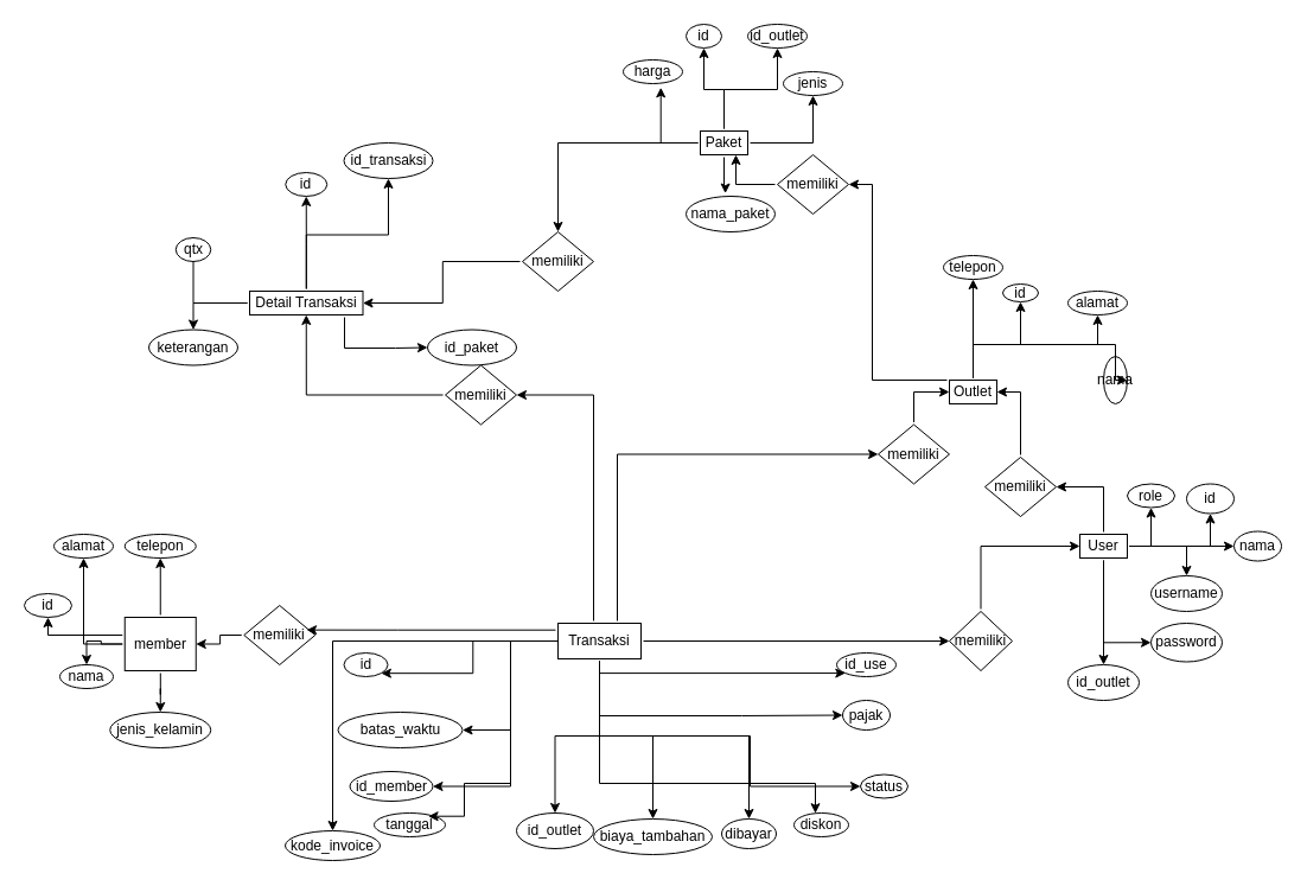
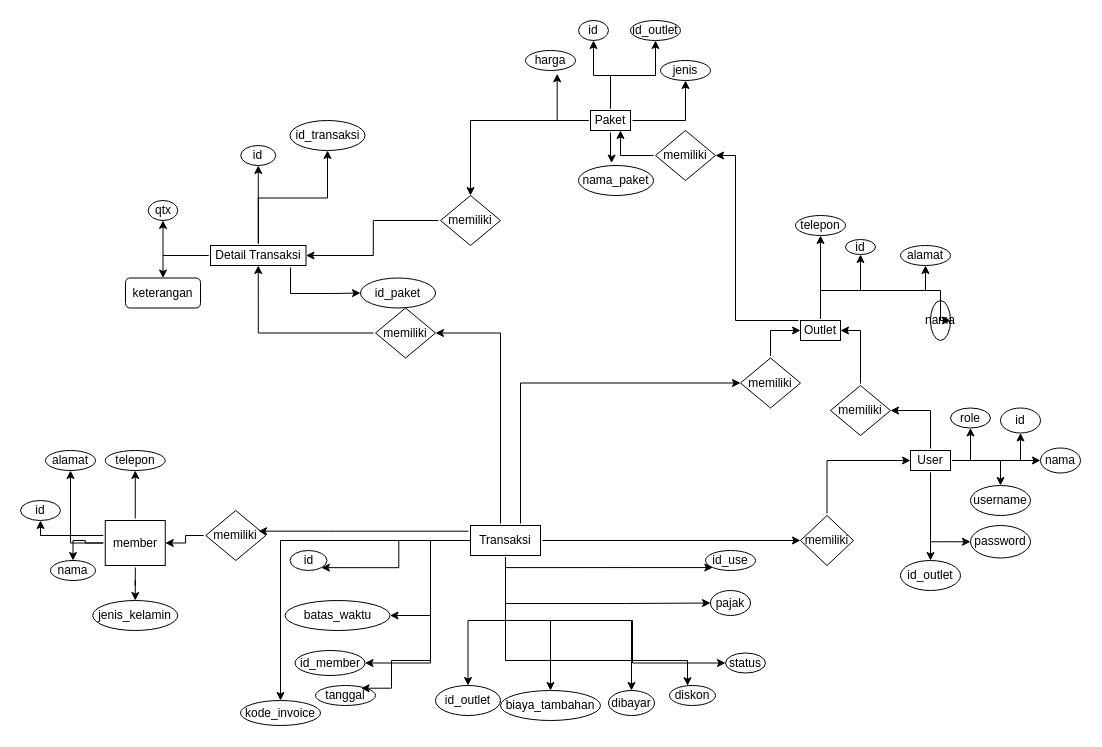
- <mxCell id="92" style="edgeStyle=orthogonalEdgeStyle;rounded=0;orthogonalLoop=1;jettySize=auto;html=1;entryX=1;entryY=0.5;entryDx=0;entryDy=0;sourcePerimeterSpacing=2;endArrow=none;" edge="1" parent="1" source="95" target="100"><mxGeometry relative="1" as="geometry" /></mxCell>
+ <mxCell id="92" style="edgeStyle=orthogonalEdgeStyle;rounded=0;orthogonalLoop=1;jettySize=auto;html=1;entryX=1;entryY=0.5;entryDx=0;entryDy=0;sourcePerimeterSpacing=2;" edge="1" parent="1" source="95" target="100"><mxGeometry relative="1" as="geometry" /></mxCell>
- <mxCell id="96" value="keterangan" style="ellipse;whiteSpace=wrap;html=1;fillStyle=hatch;fillColor=none;gradientColor=default;direction=south;" vertex="1" parent="1"><mxGeometry x="125" y="277.5" width="75" height="30" as="geometry" /></mxCell>
+ <mxCell id="96" value="keterangan" style="whiteSpace=wrap;html=1;fillStyle=hatch;fillColor=none;gradientColor=default;direction=south;rounded=1;" vertex="1" parent="1"><mxGeometry x="125" y="277.5" width="75" height="30" as="geometry" /></mxCell>
